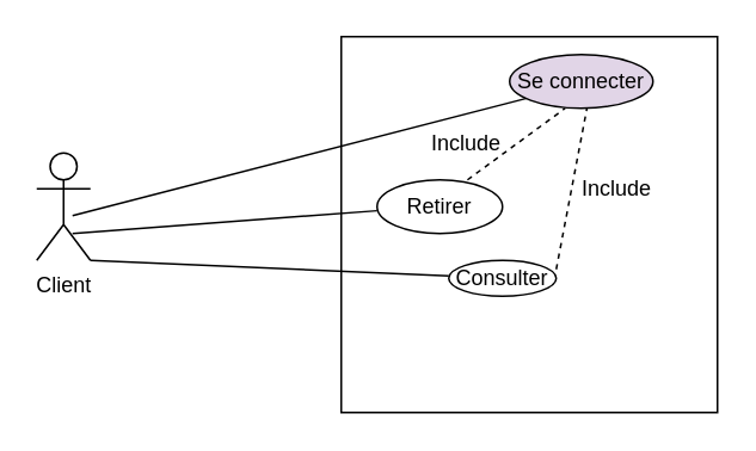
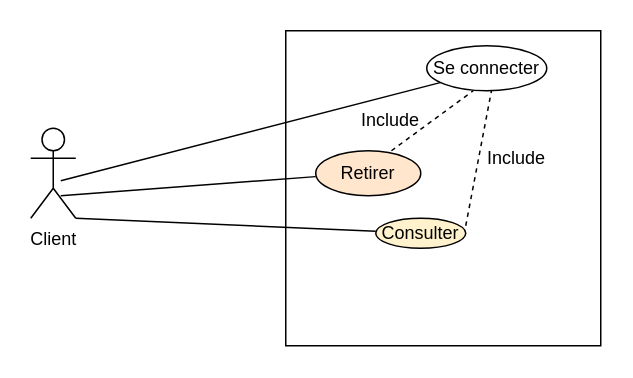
- <mxCell id="11" value="Se connecter" style="ellipse;whiteSpace=wrap;html=1;fillColor=#e1d5e7;" vertex="1" parent="1"><mxGeometry x="284" y="30" width="80" height="30" as="geometry" /></mxCell>
+ <mxCell id="11" value="Se connecter" style="ellipse;whiteSpace=wrap;html=1;" vertex="1" parent="1"><mxGeometry x="284" y="30" width="80" height="30" as="geometry" /></mxCell>
- <mxCell id="12" value="Retirer" style="ellipse;whiteSpace=wrap;html=1;" vertex="1" parent="1"><mxGeometry x="210" y="100" width="70" height="30" as="geometry" /></mxCell>
+ <mxCell id="12" value="Retirer" style="ellipse;whiteSpace=wrap;html=1;fillColor=#ffe6cc;" vertex="1" parent="1"><mxGeometry x="210" y="100" width="70" height="30" as="geometry" /></mxCell>
- <mxCell id="13" value="Consulter" style="ellipse;whiteSpace=wrap;html=1;" vertex="1" parent="1"><mxGeometry x="250" y="145" width="60" height="20" as="geometry" /></mxCell>
+ <mxCell id="13" value="Consulter" style="ellipse;whiteSpace=wrap;html=1;fillColor=#fff2cc;" vertex="1" parent="1"><mxGeometry x="250" y="145" width="60" height="20" as="geometry" /></mxCell>
